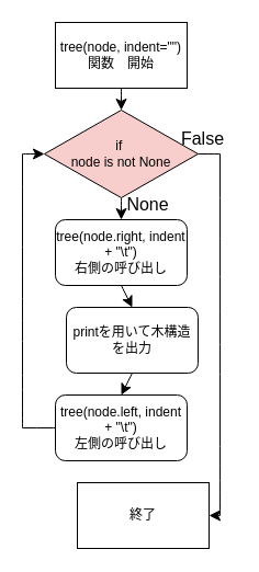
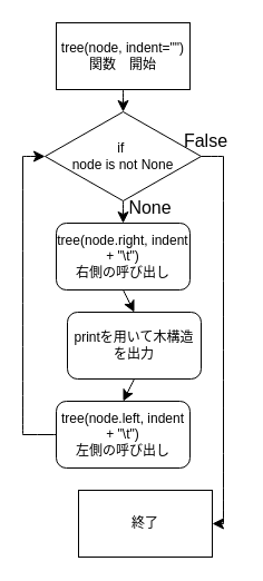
- <mxCell id="5" value="if&amp;nbsp;&lt;div&gt;node is not None&lt;/div&gt;" style="rhombus;whiteSpace=wrap;html=1;fillColor=#f8cecc;" vertex="1" parent="1"><mxGeometry x="40" y="100" width="140" height="80" as="geometry" /></mxCell>
+ <mxCell id="5" value="if&amp;nbsp;&lt;div&gt;node is not None&lt;/div&gt;" style="rhombus;whiteSpace=wrap;html=1;" vertex="1" parent="1"><mxGeometry x="40" y="100" width="140" height="80" as="geometry" /></mxCell>
